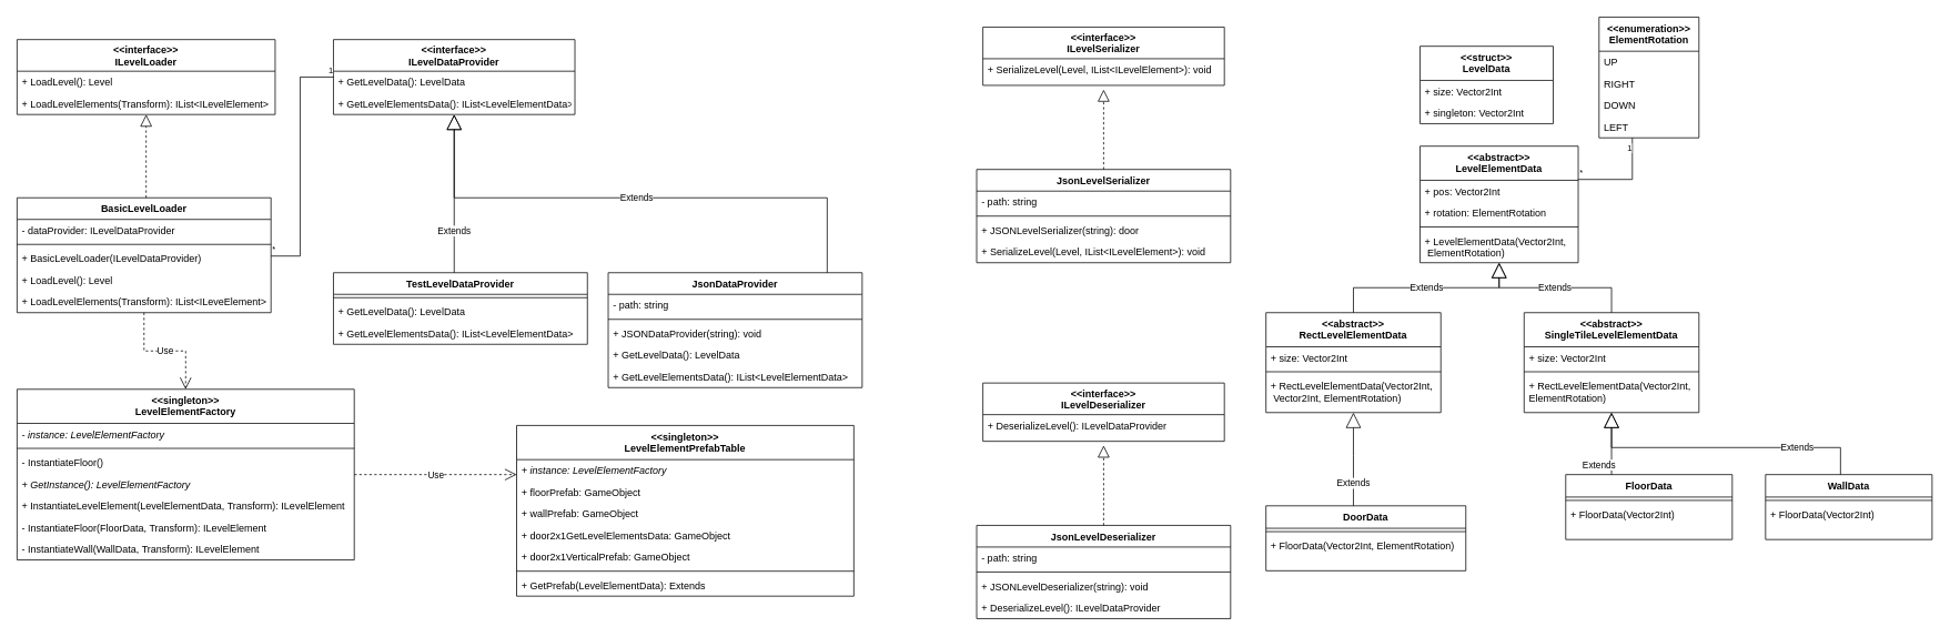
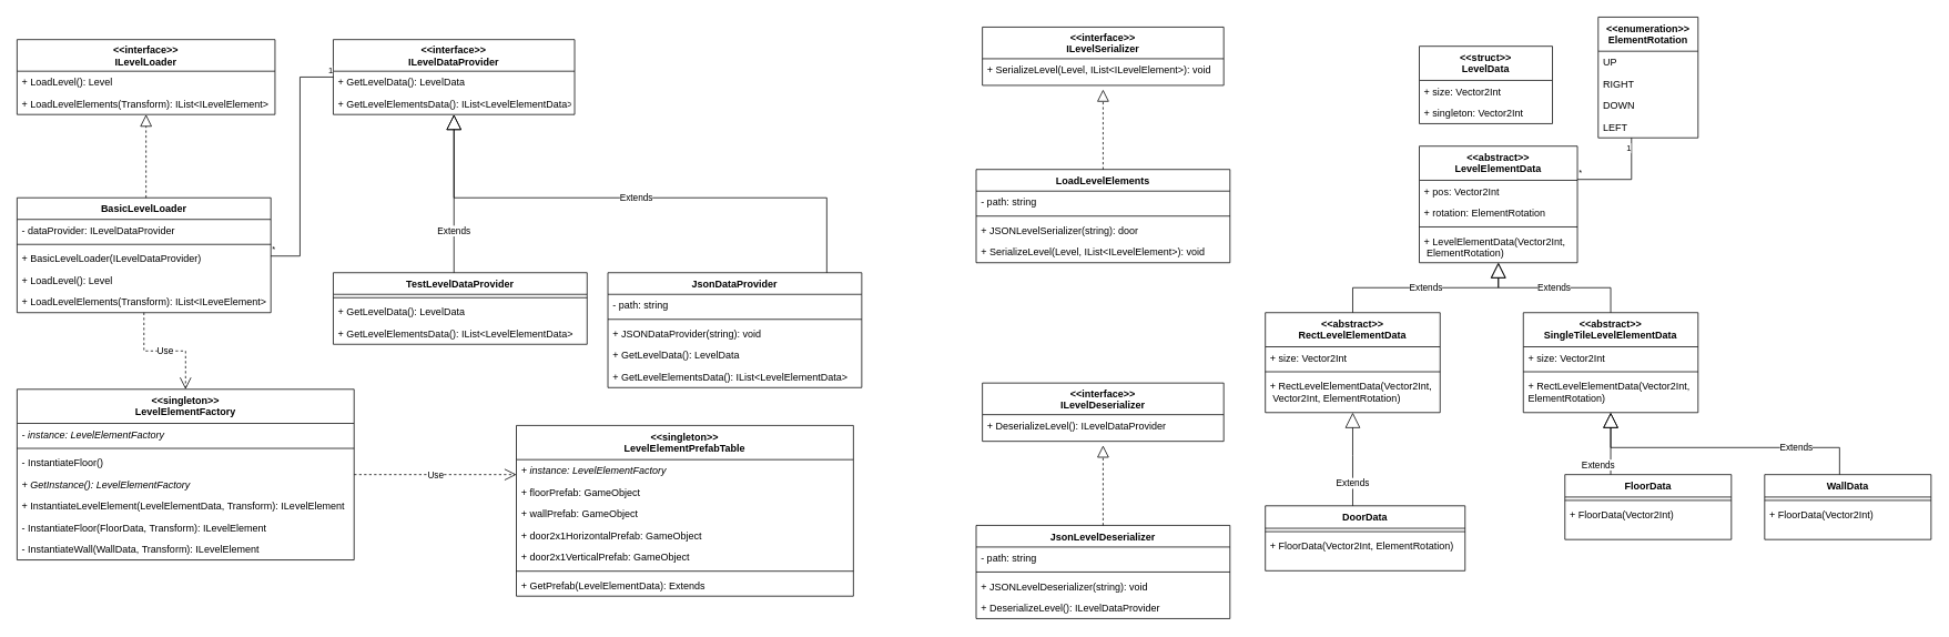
- <mxCell id="76" value="JsonLevelSerializer" style="swimlane;fontStyle=1;align=center;verticalAlign=top;childLayout=stackLayout;horizontal=1;startSize=26;horizontalStack=0;resizeParent=1;resizeParentMax=0;resizeLast=0;collapsible=1;marginBottom=0;" parent="1" vertex="1"><mxGeometry x="1172.5" y="203" width="305" height="112" as="geometry" /></mxCell>
+ <mxCell id="76" value="LoadLevelElements" style="swimlane;fontStyle=1;align=center;verticalAlign=top;childLayout=stackLayout;horizontal=1;startSize=26;horizontalStack=0;resizeParent=1;resizeParentMax=0;resizeLast=0;collapsible=1;marginBottom=0;" parent="1" vertex="1"><mxGeometry x="1172.5" y="203" width="305" height="112" as="geometry" /></mxCell>
- <mxCell id="85" value="+ door2x1GetLevelElementsData: GameObject" style="text;strokeColor=none;fillColor=none;align=left;verticalAlign=top;spacingLeft=4;spacingRight=4;overflow=hidden;rotatable=0;points=[[0,0.5],[1,0.5]];portConstraint=eastwest;" vertex="1" parent="81"><mxGeometry y="119" width="405" height="26" as="geometry" /></mxCell>
+ <mxCell id="85" value="+ door2x1HorizontalPrefab: GameObject" style="text;strokeColor=none;fillColor=none;align=left;verticalAlign=top;spacingLeft=4;spacingRight=4;overflow=hidden;rotatable=0;points=[[0,0.5],[1,0.5]];portConstraint=eastwest;" vertex="1" parent="81"><mxGeometry y="119" width="405" height="26" as="geometry" /></mxCell>
